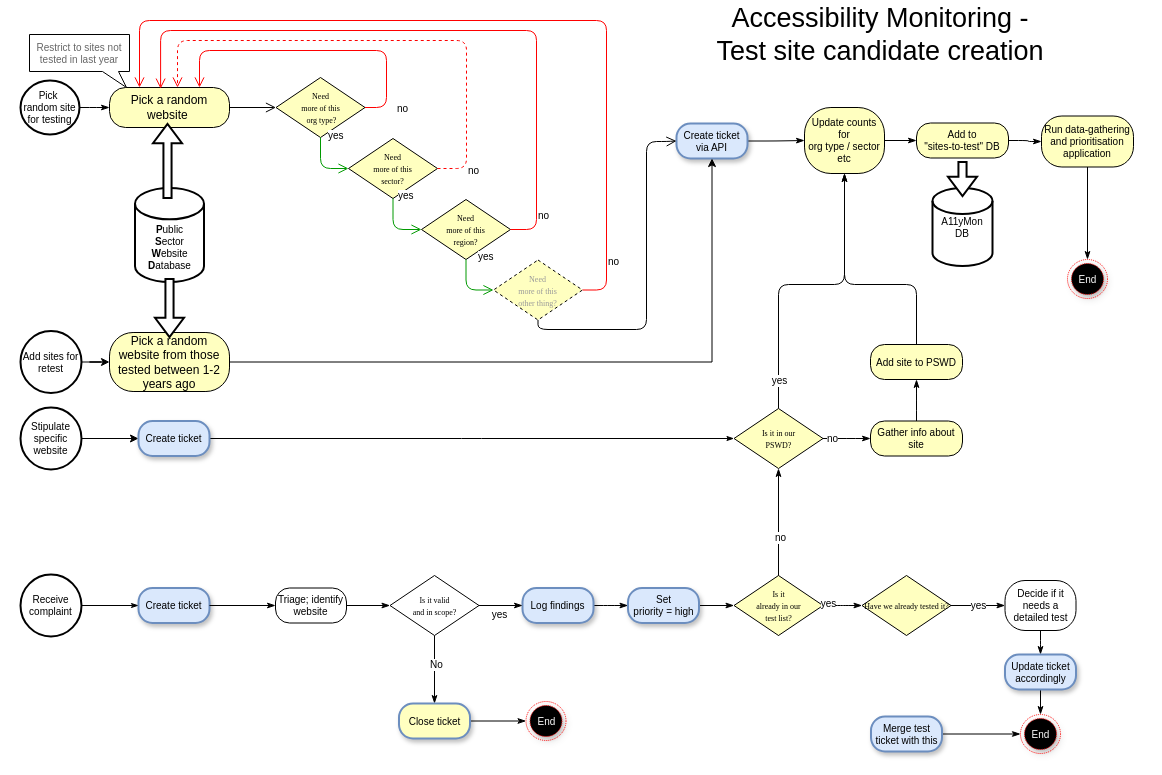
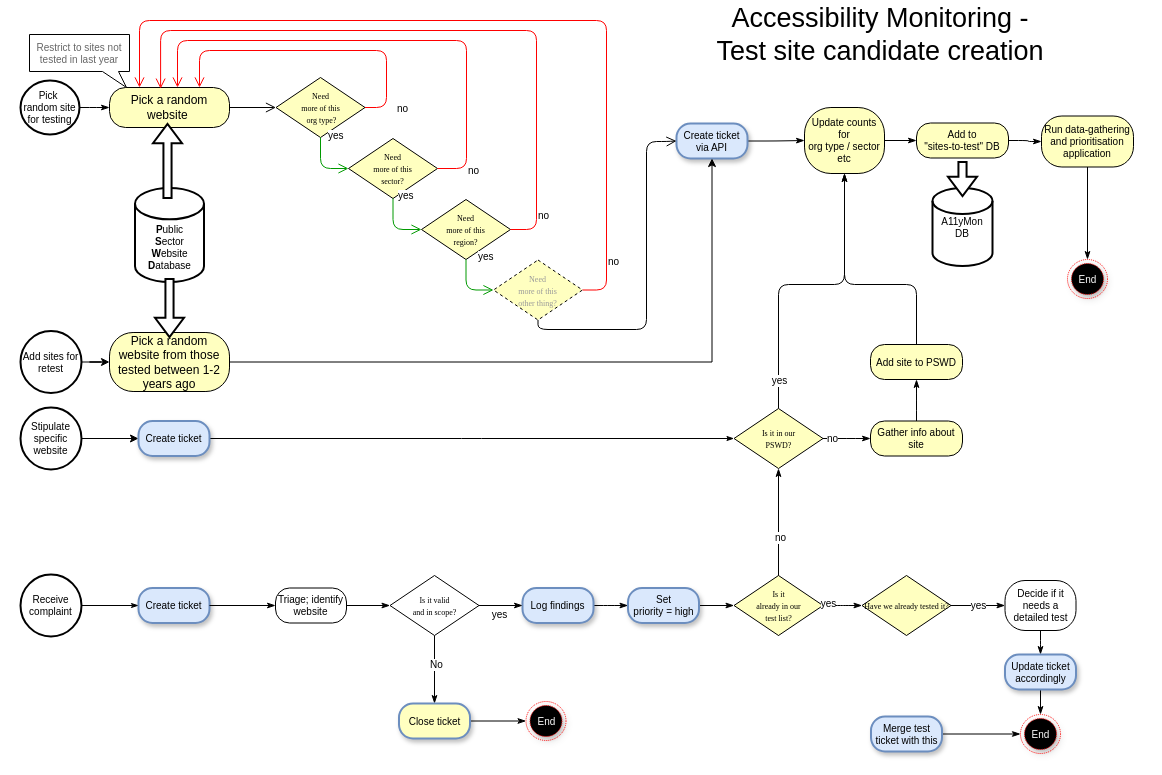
- <mxCell id="13" value="no" style="edgeStyle=orthogonalEdgeStyle;html=1;align=left;verticalAlign=top;endArrow=open;endSize=8;strokeColor=#ff0000;fontSize=10;fontColor=#000000;exitX=1;exitY=0.5;exitDx=0;exitDy=0;dashed=1;" parent="1" source="12" target="10" edge="1"><mxGeometry x="-0.843" relative="1" as="geometry"><mxPoint x="319" y="7" as="targetPoint" /><mxPoint x="519.5" y="87" as="sourcePoint" /><Array as="points"><mxPoint x="466" y="168" /><mxPoint x="466" y="40" /><mxPoint x="177" y="40" /></Array><mxPoint as="offset" /></mxGeometry></mxCell>
+ <mxCell id="13" value="no" style="edgeStyle=orthogonalEdgeStyle;html=1;align=left;verticalAlign=top;endArrow=open;endSize=8;strokeColor=#ff0000;fontSize=10;fontColor=#000000;exitX=1;exitY=0.5;exitDx=0;exitDy=0;" parent="1" source="12" target="10" edge="1"><mxGeometry x="-0.843" relative="1" as="geometry"><mxPoint x="319" y="7" as="targetPoint" /><mxPoint x="519.5" y="87" as="sourcePoint" /><Array as="points"><mxPoint x="466" y="168" /><mxPoint x="466" y="40" /><mxPoint x="177" y="40" /></Array><mxPoint as="offset" /></mxGeometry></mxCell>
